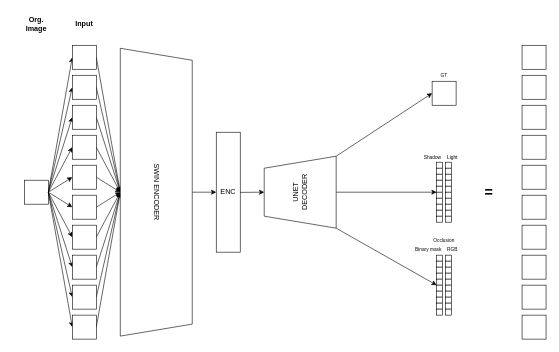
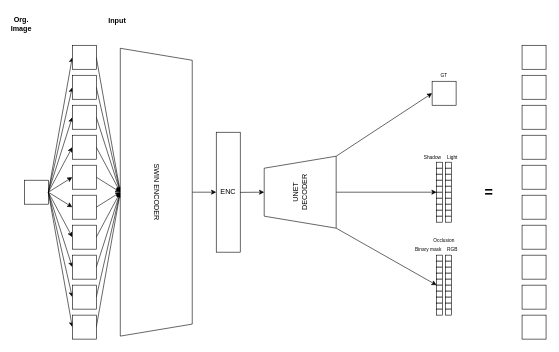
- <mxCell id="92" value="&lt;b&gt;Org. Image&lt;/b&gt;" style="text;html=1;strokeColor=none;fillColor=none;align=center;verticalAlign=middle;whiteSpace=wrap;rounded=0;" parent="1" vertex="1"><mxGeometry x="30" y="20" width="60" height="40" as="geometry" /></mxCell>
+ <mxCell id="92" value="&lt;b&gt;Org. Image&lt;/b&gt;" style="text;html=1;strokeColor=none;fillColor=none;align=center;verticalAlign=middle;whiteSpace=wrap;rounded=0;" parent="1" vertex="1"><mxGeometry x="5" y="20" width="60" height="40" as="geometry" /></mxCell>
- <mxCell id="91" value="&lt;b&gt;Input&lt;/b&gt;" style="text;html=1;strokeColor=none;fillColor=none;align=center;verticalAlign=middle;whiteSpace=wrap;rounded=0;" parent="1" vertex="1"><mxGeometry x="110" y="20" width="60" height="40" as="geometry" /></mxCell>
+ <mxCell id="91" value="&lt;b&gt;Input&lt;/b&gt;" style="text;html=1;strokeColor=none;fillColor=none;align=center;verticalAlign=middle;whiteSpace=wrap;rounded=0;" parent="1" vertex="1"><mxGeometry x="165" y="15" width="60" height="40" as="geometry" /></mxCell>
